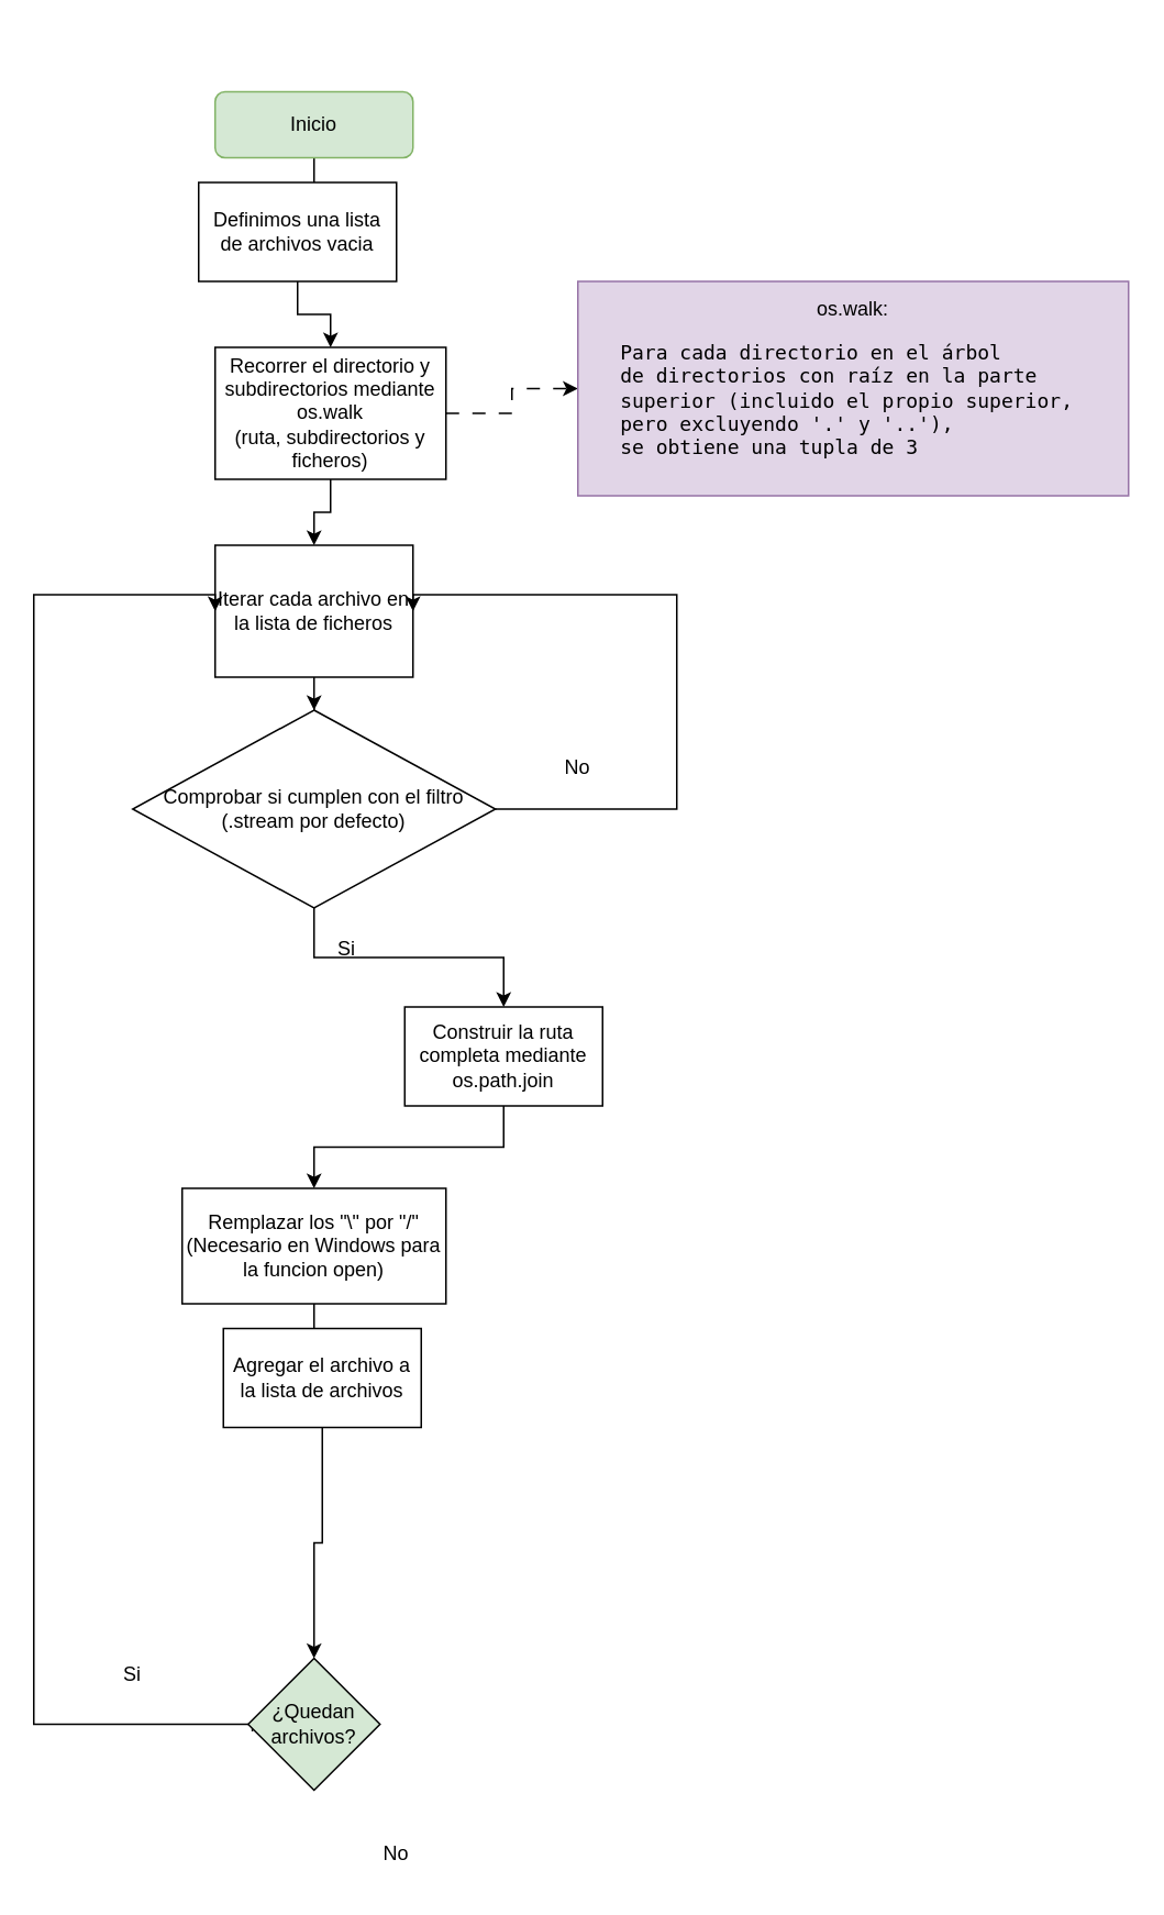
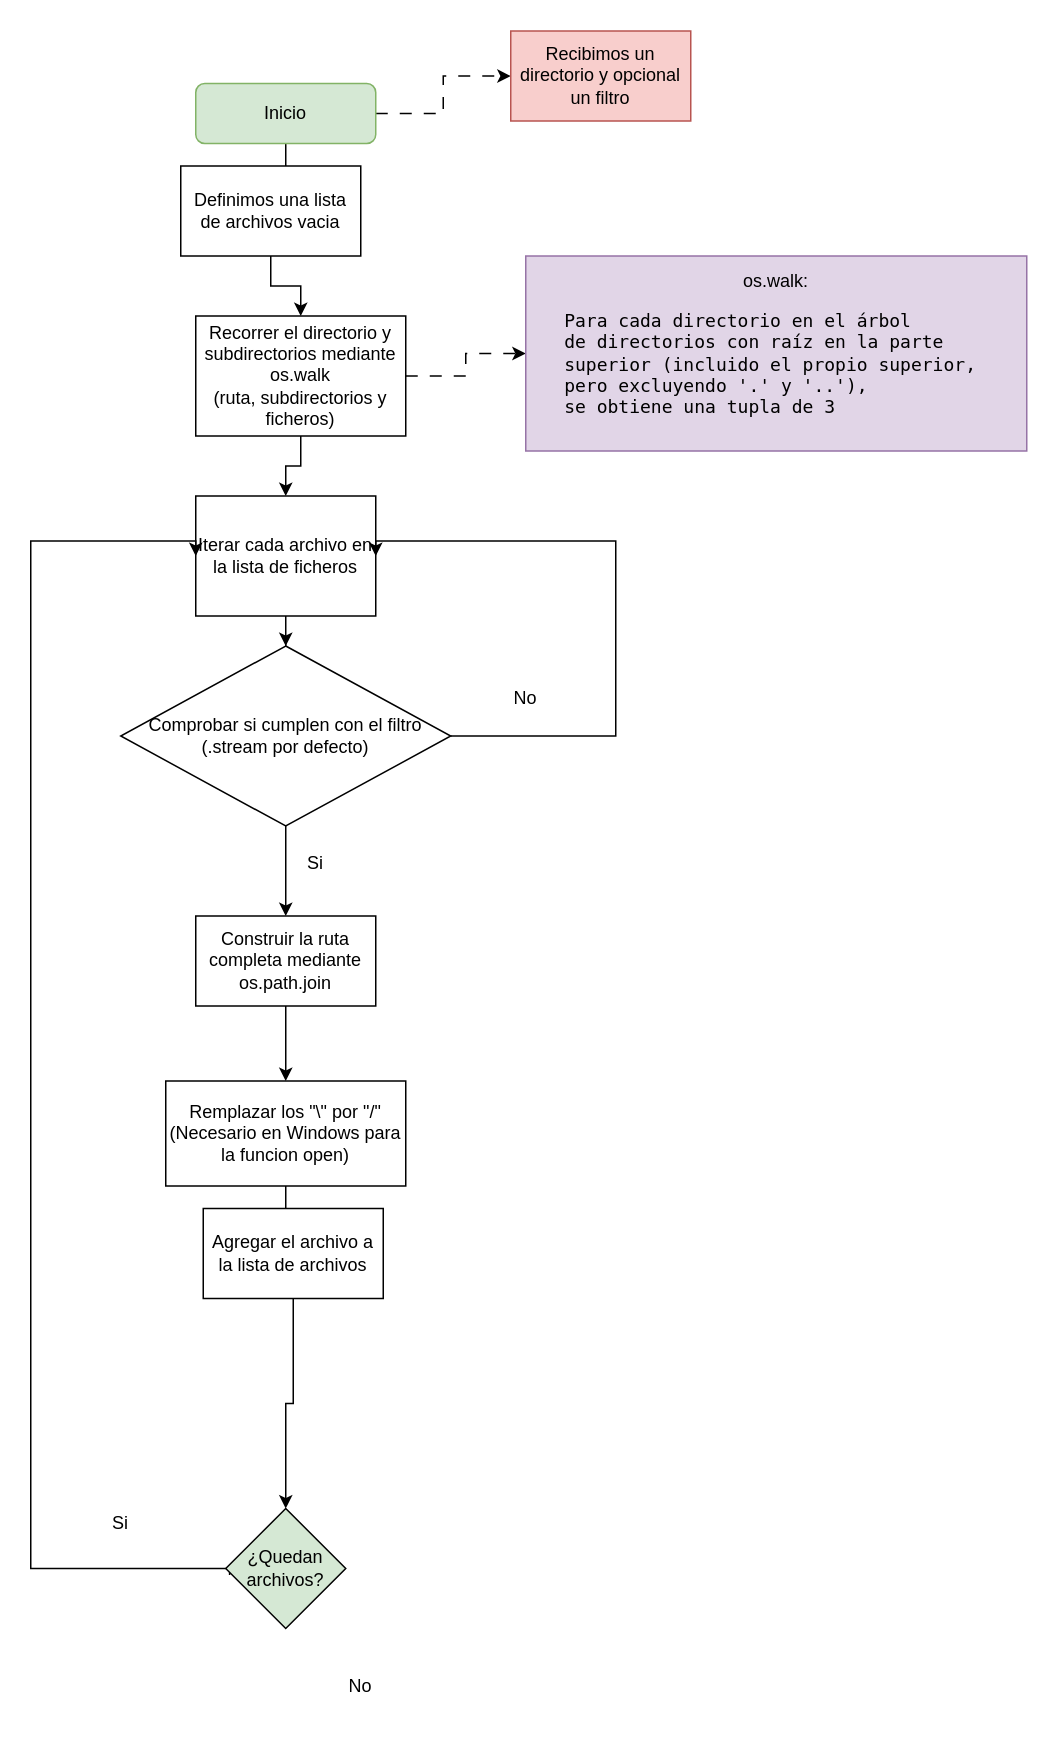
+ <mxCell id="3" style="edgeStyle=orthogonalEdgeStyle;rounded=0;orthogonalLoop=1;jettySize=auto;html=1;dashed=1;dashPattern=8 8;" edge="1" parent="1" source="4" target="16"><mxGeometry relative="1" as="geometry" /></mxCell>
+ <mxCell id="16" value="Recibimos un directorio y opcional un filtro" style="rounded=0;whiteSpace=wrap;html=1;fillColor=#f8cecc;strokeColor=#b85450;" vertex="1" parent="1"><mxGeometry x="340" y="20" width="120" height="60" as="geometry" /></mxCell>
- <mxCell id="18" value="Construir la ruta completa mediante os.path.join" style="whiteSpace=wrap;html=1;" vertex="1" parent="1"><mxGeometry x="245" y="610" width="120" height="60" as="geometry" /></mxCell>
+ <mxCell id="18" value="Construir la ruta completa mediante os.path.join" style="whiteSpace=wrap;html=1;" vertex="1" parent="1"><mxGeometry x="130" y="610" width="120" height="60" as="geometry" /></mxCell>
